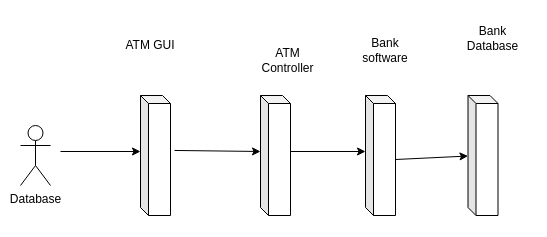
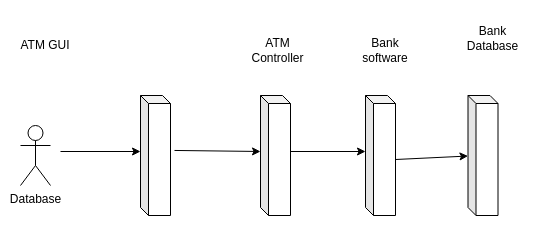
- <mxCell id="7" value="ATM GUI" style="text;html=1;strokeColor=none;fillColor=none;align=center;verticalAlign=middle;whiteSpace=wrap;rounded=0;" vertex="1" parent="1"><mxGeometry x="120" y="30" width="60" height="30" as="geometry" /></mxCell>
+ <mxCell id="7" value="ATM GUI" style="text;html=1;strokeColor=none;fillColor=none;align=center;verticalAlign=middle;whiteSpace=wrap;rounded=0;" vertex="1" parent="1"><mxGeometry x="15" y="30" width="60" height="30" as="geometry" /></mxCell>
- <mxCell id="8" value="ATM Controller" style="text;html=1;strokeColor=none;fillColor=none;align=center;verticalAlign=middle;whiteSpace=wrap;rounded=0;" vertex="1" parent="1"><mxGeometry x="260" y="45" width="55" height="30" as="geometry" /></mxCell>
+ <mxCell id="8" value="ATM Controller" style="text;html=1;strokeColor=none;fillColor=none;align=center;verticalAlign=middle;whiteSpace=wrap;rounded=0;" vertex="1" parent="1"><mxGeometry x="250" y="35" width="55" height="30" as="geometry" /></mxCell>
